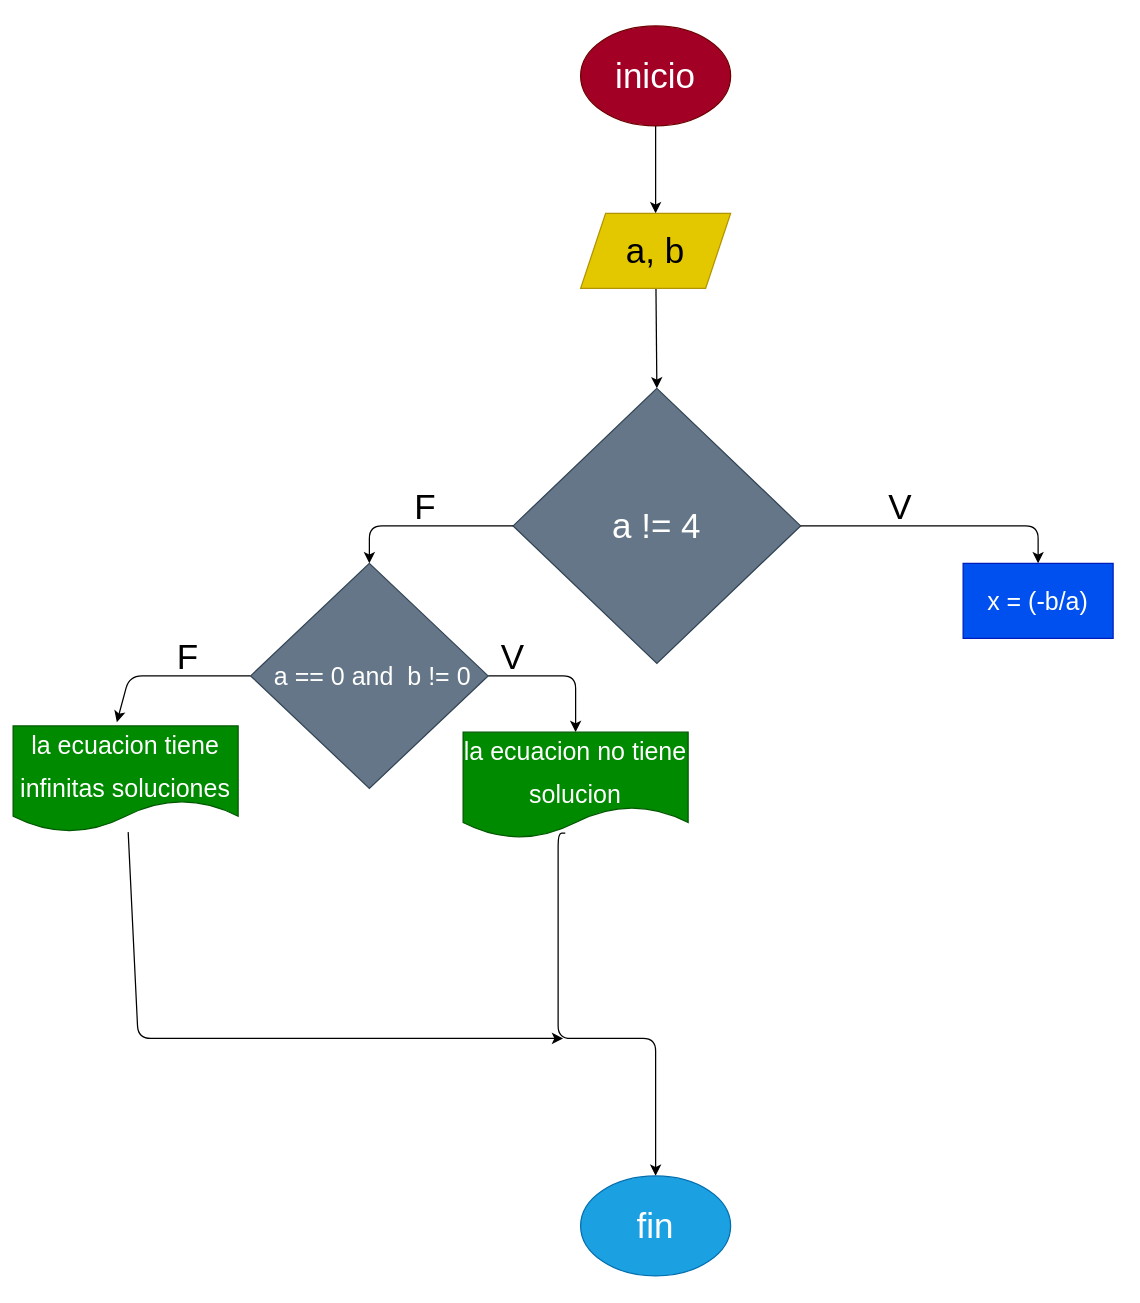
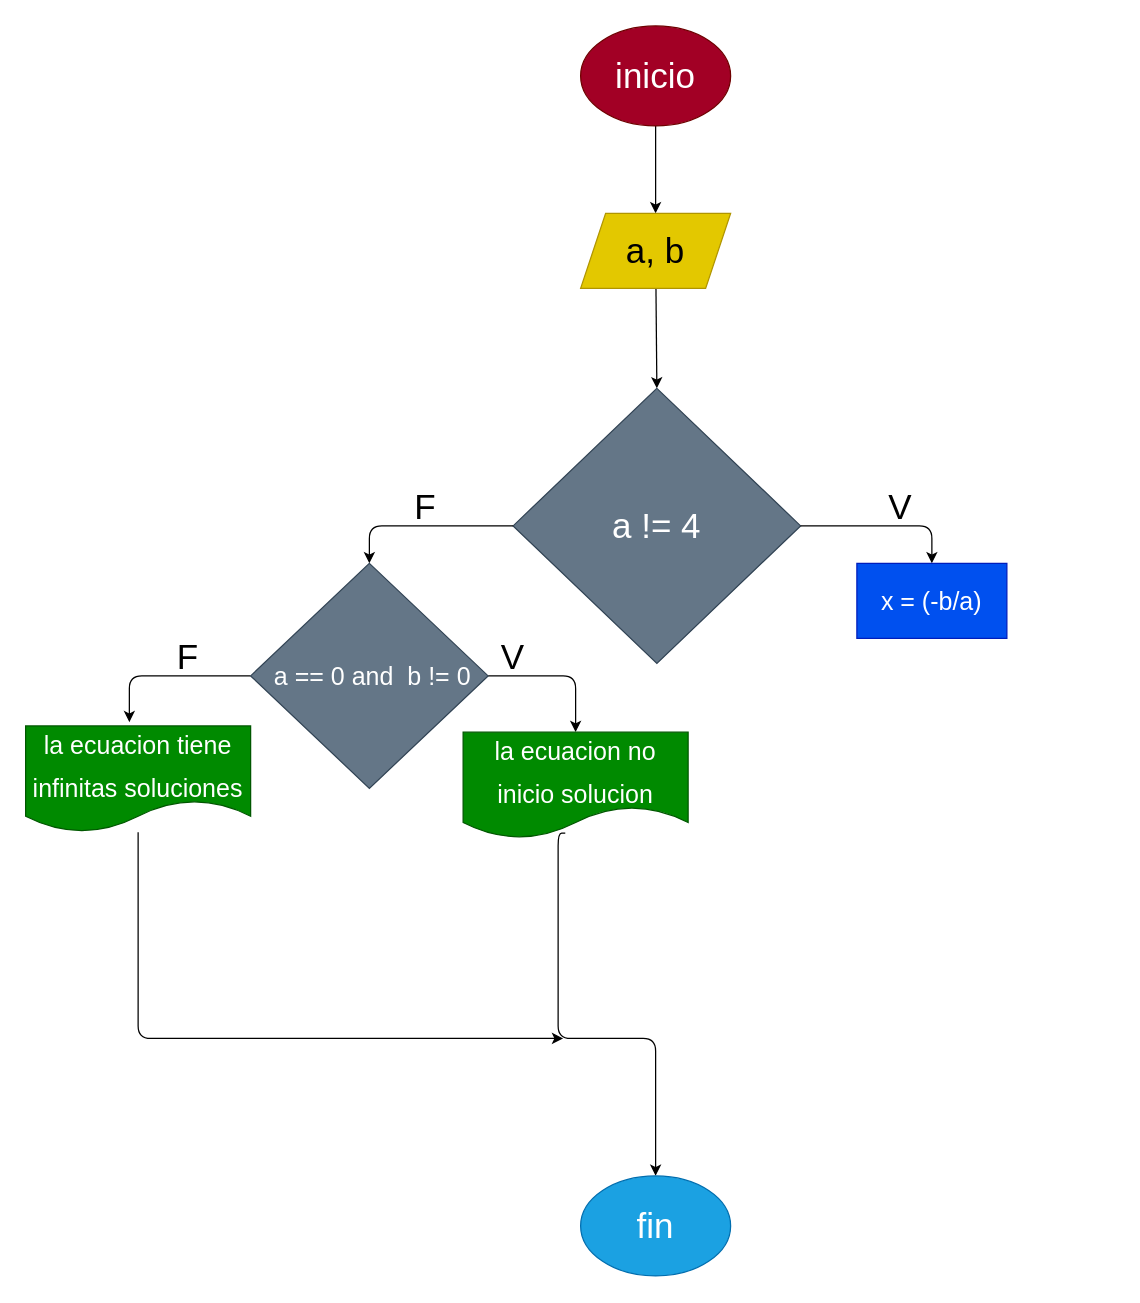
- <mxCell id="13" value="&lt;font style=&quot;font-size: 20px&quot;&gt;x = (-b/a)&lt;/font&gt;" style="rounded=0;whiteSpace=wrap;html=1;fillColor=#0050ef;fontColor=#ffffff;strokeColor=#001DBC;" vertex="1" parent="1"><mxGeometry x="770" y="450" width="120" height="60" as="geometry" /></mxCell>
+ <mxCell id="13" value="&lt;font style=&quot;font-size: 20px&quot;&gt;x = (-b/a)&lt;/font&gt;" style="rounded=0;whiteSpace=wrap;html=1;fillColor=#0050ef;fontColor=#ffffff;strokeColor=#001DBC;" vertex="1" parent="1"><mxGeometry x="685" y="450" width="120" height="60" as="geometry" /></mxCell>
- <mxCell id="17" value="&lt;font style=&quot;font-size: 20px&quot;&gt;la ecuacion no tiene solucion&lt;/font&gt;" style="shape=document;whiteSpace=wrap;html=1;boundedLbl=1;fontSize=28;fillColor=#008a00;fontColor=#ffffff;strokeColor=#005700;" vertex="1" parent="1"><mxGeometry x="370" y="585" width="180" height="85" as="geometry" /></mxCell>
+ <mxCell id="17" value="&lt;font style=&quot;font-size: 20px&quot;&gt;la ecuacion no inicio solucion&lt;/font&gt;" style="shape=document;whiteSpace=wrap;html=1;boundedLbl=1;fontSize=28;fillColor=#008a00;fontColor=#ffffff;strokeColor=#005700;" vertex="1" parent="1"><mxGeometry x="370" y="585" width="180" height="85" as="geometry" /></mxCell>
- <mxCell id="20" value="&lt;font style=&quot;font-size: 20px&quot;&gt;la ecuacion tiene infinitas soluciones&lt;/font&gt;" style="shape=document;whiteSpace=wrap;html=1;boundedLbl=1;fontSize=28;fillColor=#008a00;fontColor=#ffffff;strokeColor=#005700;" vertex="1" parent="1"><mxGeometry x="10" y="580" width="180" height="85" as="geometry" /></mxCell>
+ <mxCell id="20" value="&lt;font style=&quot;font-size: 20px&quot;&gt;la ecuacion tiene infinitas soluciones&lt;/font&gt;" style="shape=document;whiteSpace=wrap;html=1;boundedLbl=1;fontSize=28;fillColor=#008a00;fontColor=#ffffff;strokeColor=#005700;" vertex="1" parent="1"><mxGeometry x="20" y="580" width="180" height="85" as="geometry" /></mxCell>
